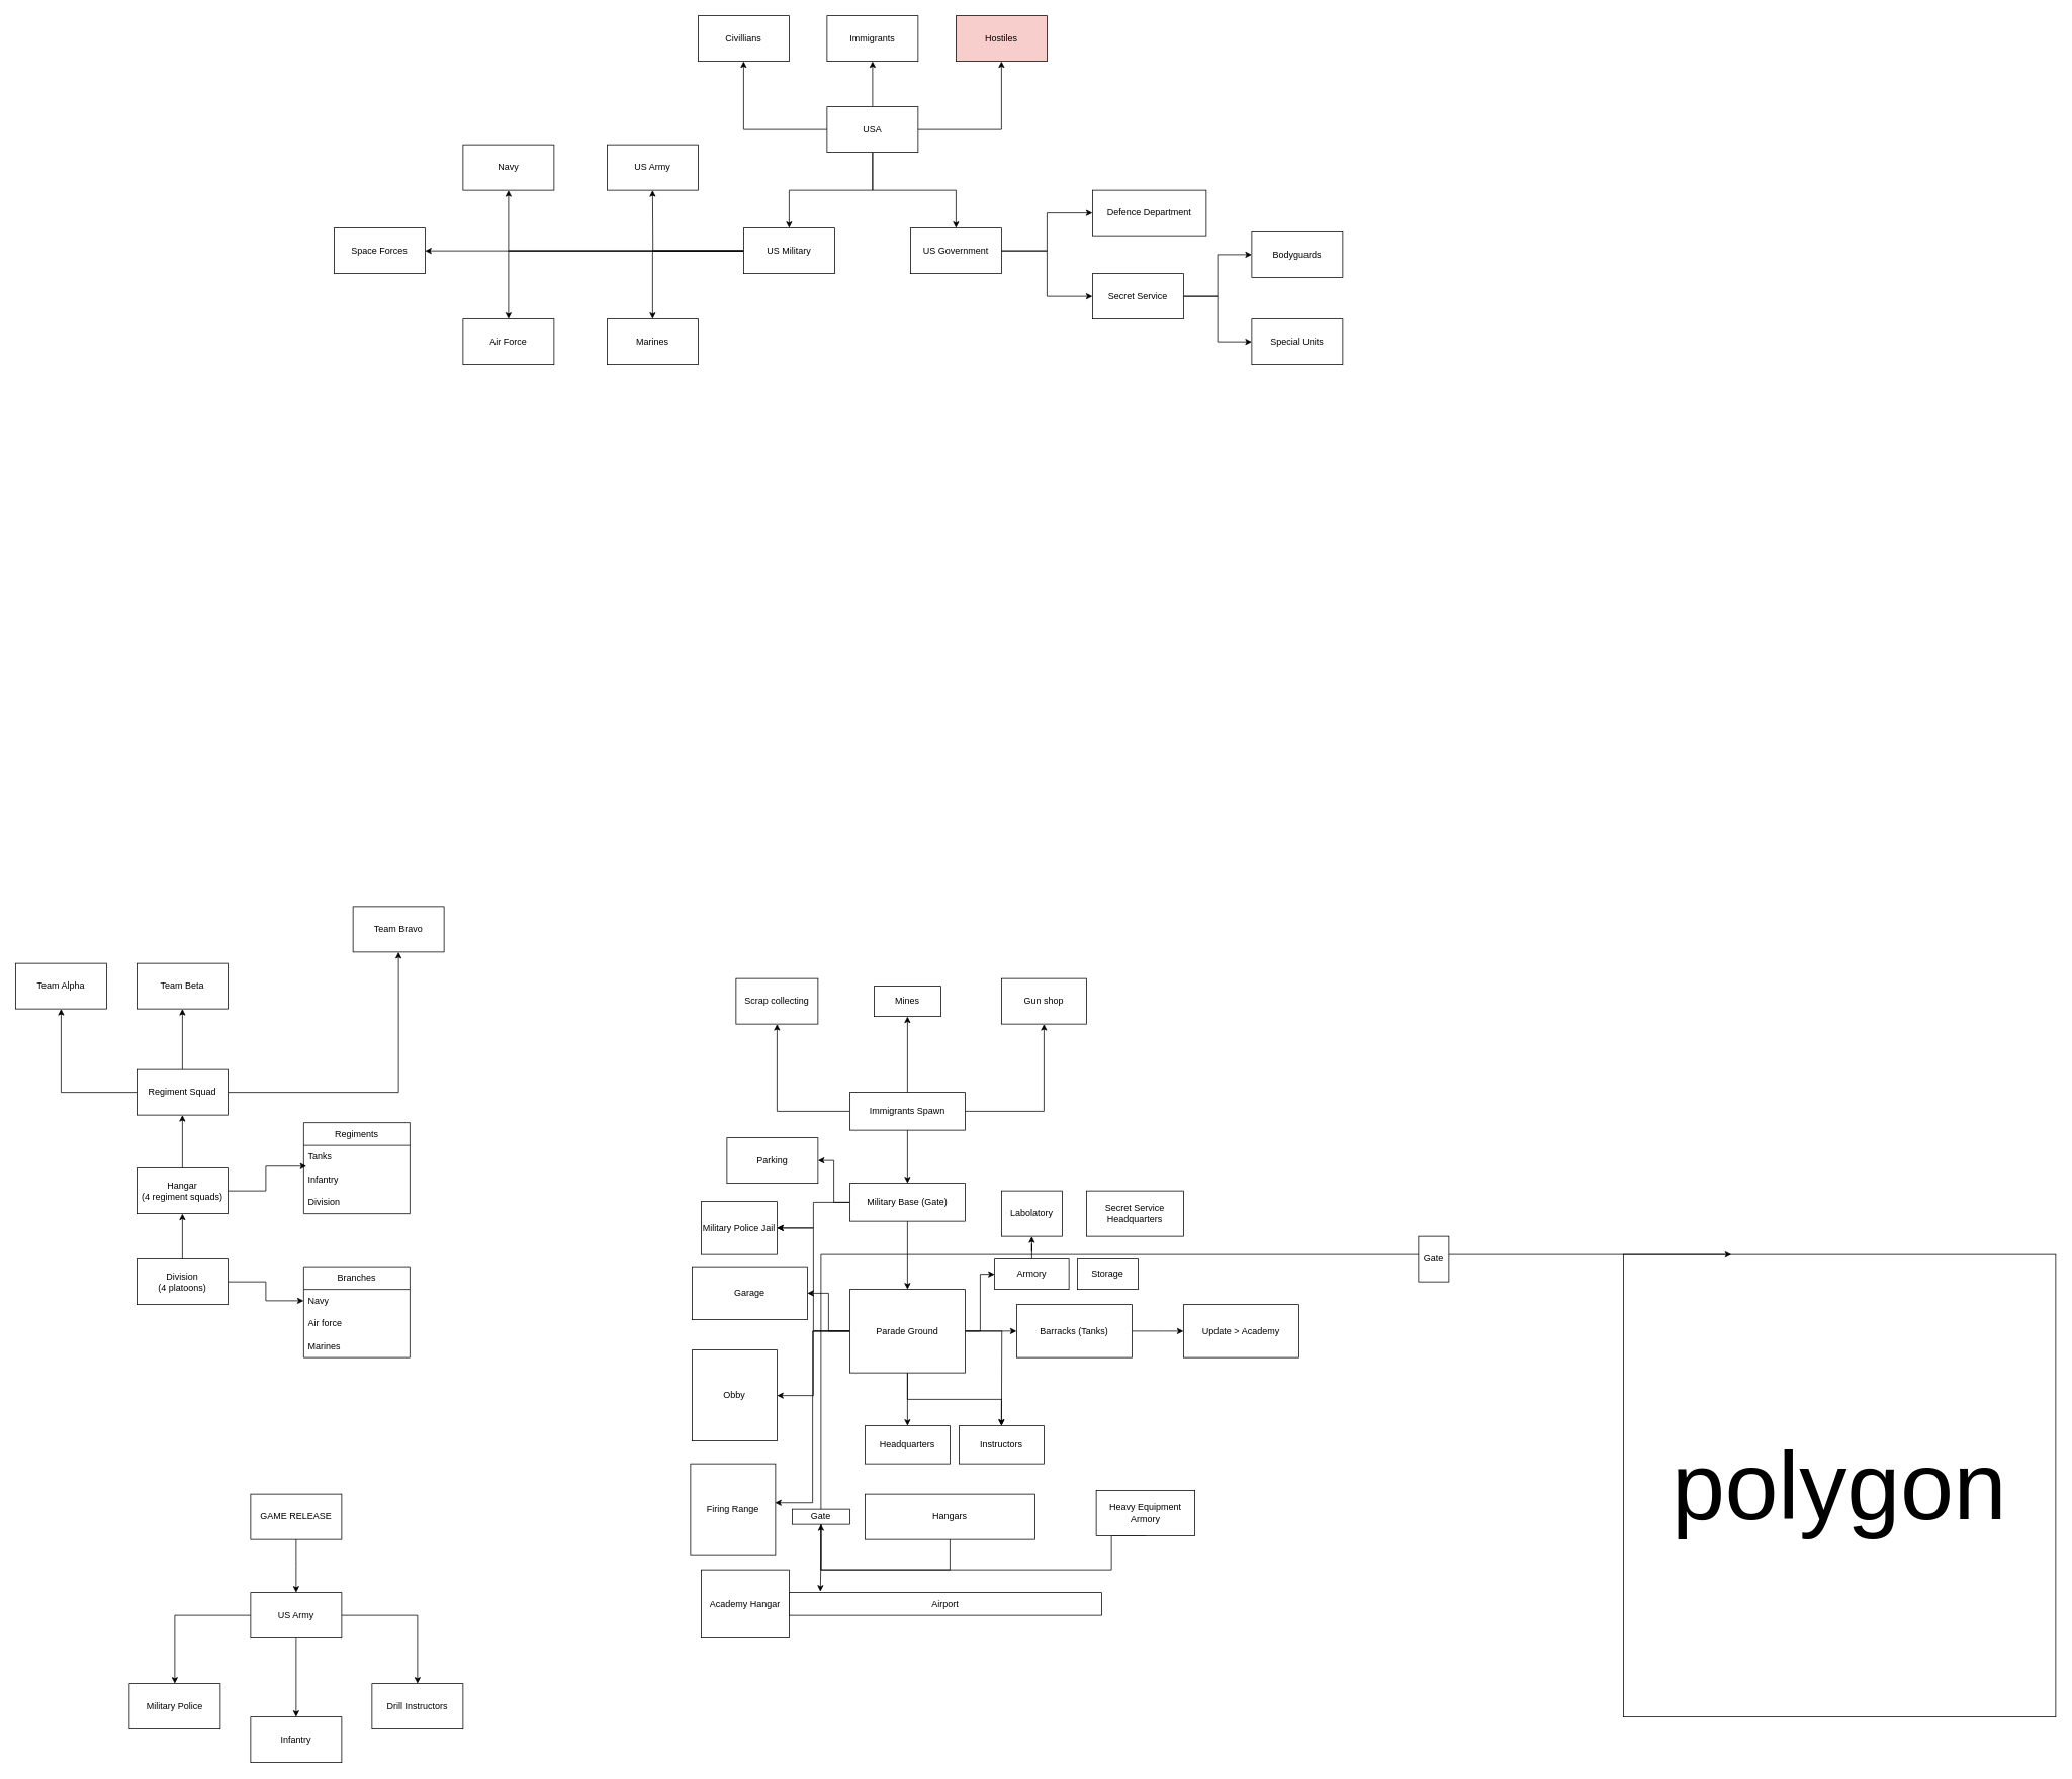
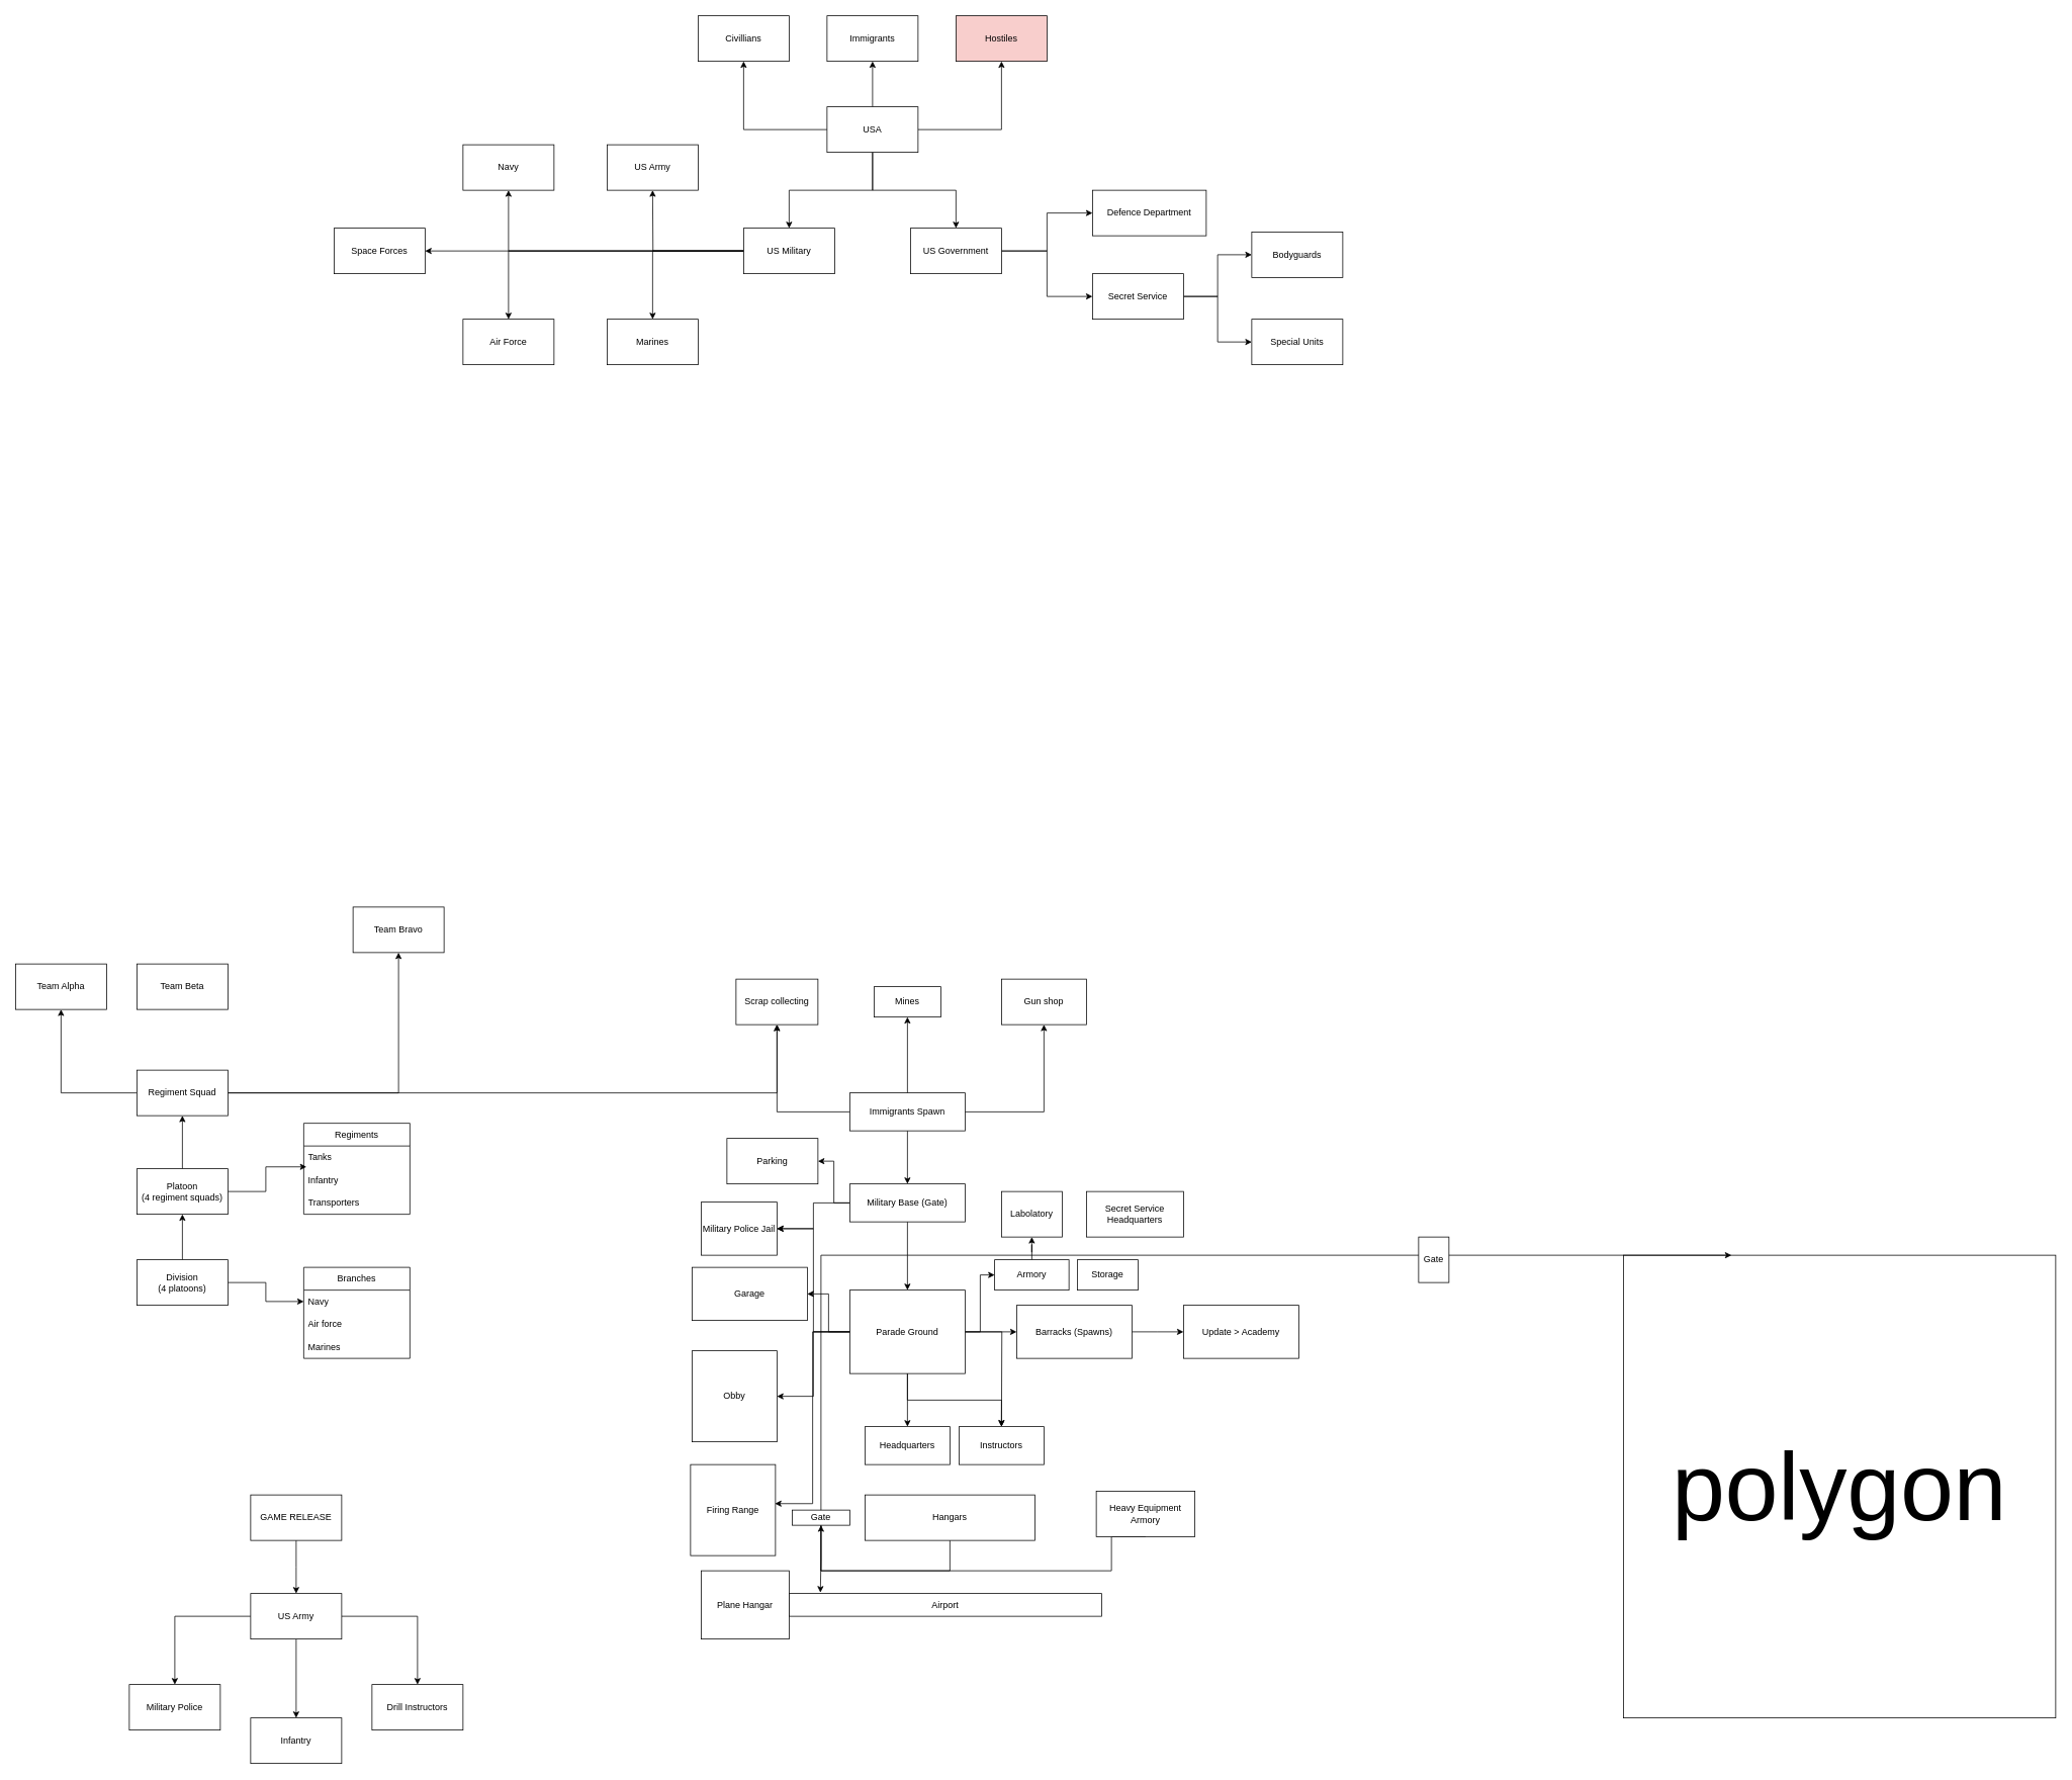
- <mxCell id="80" style="edgeStyle=orthogonalEdgeStyle;rounded=0;orthogonalLoop=1;jettySize=auto;html=1;entryX=0.5;entryY=1;entryDx=0;entryDy=0;" edge="1" parent="1" source="83" target="78"><mxGeometry relative="1" as="geometry" /></mxCell>
+ <mxCell id="80" style="edgeStyle=orthogonalEdgeStyle;rounded=0;orthogonalLoop=1;jettySize=auto;html=1;" edge="1" parent="1" source="83" target="37"><mxGeometry relative="1" as="geometry" /></mxCell>
- <mxCell id="86" value="Hangar&lt;div&gt;(4 regiment squads)&lt;/div&gt;" style="rounded=0;whiteSpace=wrap;html=1;" vertex="1" parent="1"><mxGeometry x="180" y="1540" width="120" height="60" as="geometry" /></mxCell>
+ <mxCell id="86" value="Platoon&lt;div&gt;(4 regiment squads)&lt;/div&gt;" style="rounded=0;whiteSpace=wrap;html=1;" vertex="1" parent="1"><mxGeometry x="180" y="1540" width="120" height="60" as="geometry" /></mxCell>
- <mxCell id="93" value="Division" style="text;strokeColor=none;fillColor=none;align=left;verticalAlign=middle;spacingLeft=4;spacingRight=4;overflow=hidden;points=[[0,0.5],[1,0.5]];portConstraint=eastwest;rotatable=0;whiteSpace=wrap;html=1;" vertex="1" parent="90"><mxGeometry y="90" width="140" height="30" as="geometry" /></mxCell>
+ <mxCell id="93" value="Transporters" style="text;strokeColor=none;fillColor=none;align=left;verticalAlign=middle;spacingLeft=4;spacingRight=4;overflow=hidden;points=[[0,0.5],[1,0.5]];portConstraint=eastwest;rotatable=0;whiteSpace=wrap;html=1;" vertex="1" parent="90"><mxGeometry y="90" width="140" height="30" as="geometry" /></mxCell>
- <mxCell id="51" value="Barracks (Tanks)" style="rounded=0;whiteSpace=wrap;html=1;" parent="1" vertex="1"><mxGeometry x="1340" y="1720" width="152" height="70" as="geometry" /></mxCell>
+ <mxCell id="51" value="Barracks (Spawns)" style="rounded=0;whiteSpace=wrap;html=1;" parent="1" vertex="1"><mxGeometry x="1340" y="1720" width="152" height="70" as="geometry" /></mxCell>
- <mxCell id="63" value="Academy Hangar" style="rounded=0;whiteSpace=wrap;html=1;" parent="1" vertex="1"><mxGeometry x="924" y="2070" width="116" height="90" as="geometry" /></mxCell>
+ <mxCell id="63" value="Plane Hangar" style="rounded=0;whiteSpace=wrap;html=1;" parent="1" vertex="1"><mxGeometry x="924" y="2070" width="116" height="90" as="geometry" /></mxCell>
